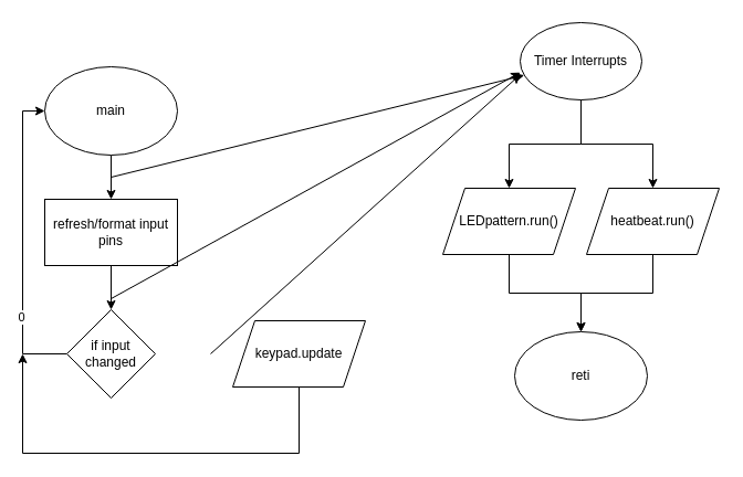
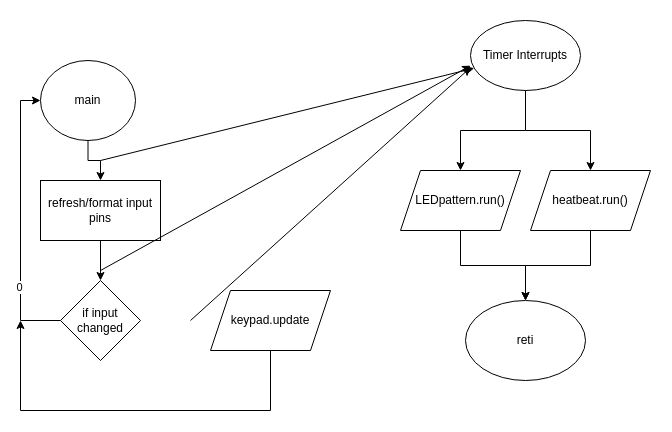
- <mxCell id="3" value="main" style="ellipse;whiteSpace=wrap;html=1;" vertex="1" parent="1"><mxGeometry x="40" y="60" width="120" height="80" as="geometry" /></mxCell>
+ <mxCell id="3" value="main" style="ellipse;whiteSpace=wrap;html=1;" vertex="1" parent="1"><mxGeometry x="40" y="60" width="95" height="80" as="geometry" /></mxCell>
